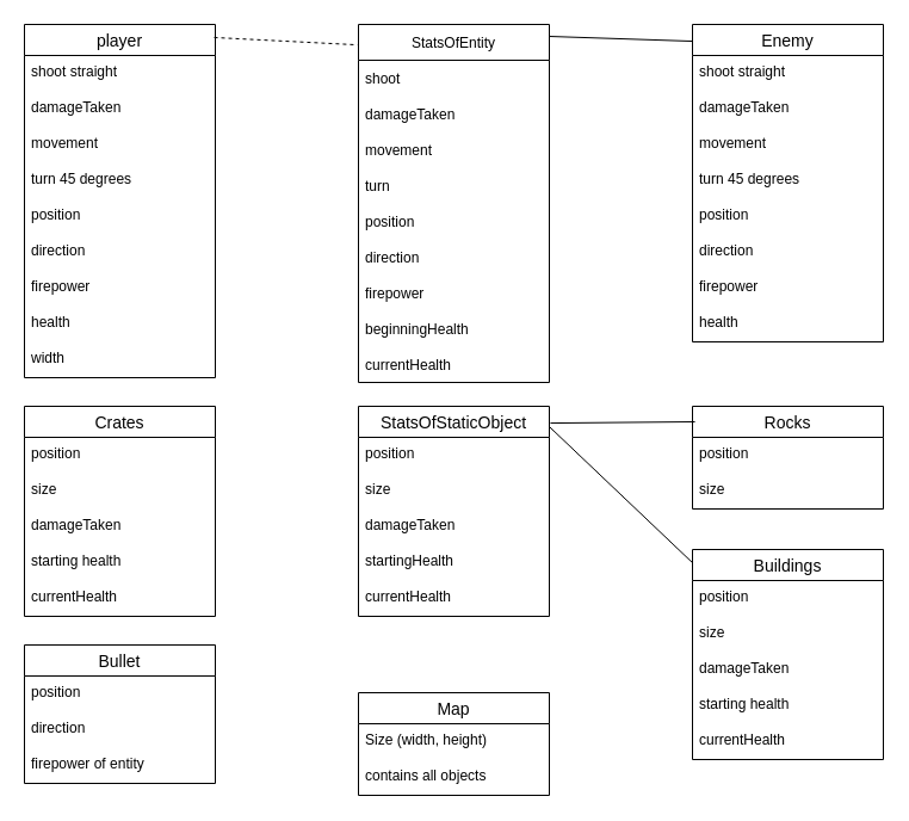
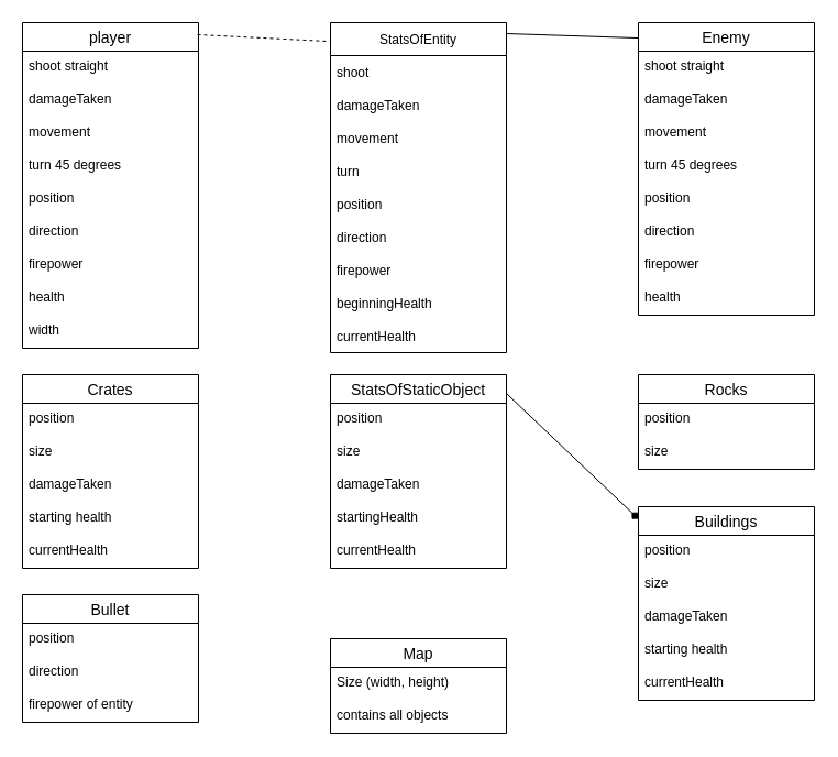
- <mxCell id="62" value="" style="endArrow=none;html=1;rounded=0;exitX=1.006;exitY=0.08;exitDx=0;exitDy=0;exitPerimeter=0;entryX=0.013;entryY=0.151;entryDx=0;entryDy=0;entryPerimeter=0;" edge="1" parent="1" source="55" target="33"><mxGeometry relative="1" as="geometry"><mxPoint x="360" y="590" as="sourcePoint" /><mxPoint x="520" y="590" as="targetPoint" /></mxGeometry></mxCell>
- <mxCell id="61" value="" style="endArrow=none;html=1;rounded=0;exitX=1;exitY=0.097;exitDx=0;exitDy=0;exitPerimeter=0;entryX=0;entryY=0.063;entryDx=0;entryDy=0;entryPerimeter=0;" edge="1" parent="1" source="55" target="27"><mxGeometry relative="1" as="geometry"><mxPoint x="459" y="510.002" as="sourcePoint" /><mxPoint x="580" y="512.994" as="targetPoint" /></mxGeometry></mxCell>
+ <mxCell id="61" value="" style="endArrow=diamond;html=1;rounded=0;exitX=1;exitY=0.097;exitDx=0;exitDy=0;exitPerimeter=0;entryX=0;entryY=0.063;entryDx=0;entryDy=0;entryPerimeter=0;" edge="1" parent="1" source="55" target="27"><mxGeometry relative="1" as="geometry"><mxPoint x="459" y="510.002" as="sourcePoint" /><mxPoint x="580" y="512.994" as="targetPoint" /></mxGeometry></mxCell>
